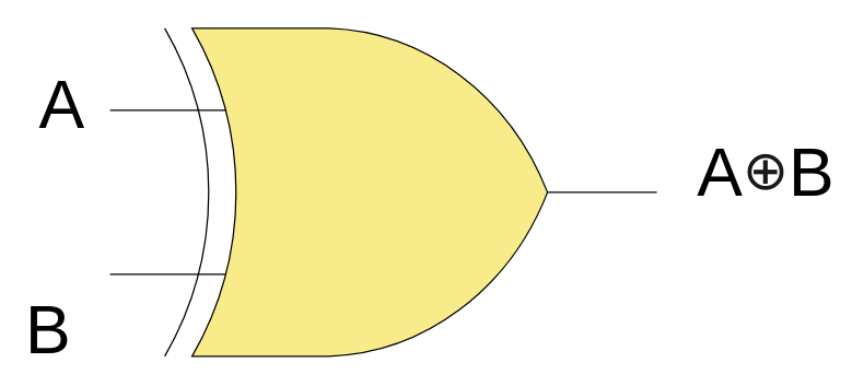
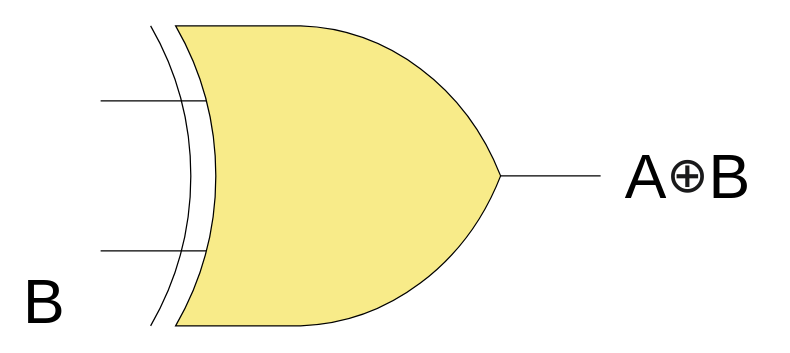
- <mxCell id="2" value="&lt;font style=&quot;font-size: 50px&quot;&gt;A&lt;/font&gt;" style="text;html=1;strokeColor=none;fillColor=none;align=center;verticalAlign=middle;whiteSpace=wrap;rounded=0;" vertex="1" parent="1"><mxGeometry x="30" y="60" width="30" height="30" as="geometry" /></mxCell>
- <mxCell id="4" value="&lt;font&gt;&lt;span style=&quot;font-size: 50px&quot;&gt;A&lt;/span&gt;&lt;span style=&quot;color: rgb(26 , 26 , 27) ; font-family: &amp;#34;noto sans&amp;#34; , &amp;#34;arial&amp;#34; , sans-serif ; background-color: rgb(255 , 255 , 255)&quot;&gt;&lt;sup&gt;&lt;font style=&quot;font-size: 40px&quot;&gt;⊕&lt;/font&gt;&lt;/sup&gt;&lt;/span&gt;&lt;span style=&quot;font-size: 50px&quot;&gt;B&lt;/span&gt;&lt;/font&gt;" style="text;html=1;strokeColor=none;fillColor=none;align=center;verticalAlign=middle;whiteSpace=wrap;rounded=0;" vertex="1" parent="1"><mxGeometry x="500" y="110" width="120" height="30" as="geometry" /></mxCell>
+ <mxCell id="4" value="&lt;font&gt;&lt;span style=&quot;font-size: 50px&quot;&gt;A&lt;/span&gt;&lt;span style=&quot;color: rgb(26 , 26 , 27) ; font-family: &amp;#34;noto sans&amp;#34; , &amp;#34;arial&amp;#34; , sans-serif ; background-color: rgb(255 , 255 , 255)&quot;&gt;&lt;sup&gt;&lt;font style=&quot;font-size: 40px&quot;&gt;⊕&lt;/font&gt;&lt;/sup&gt;&lt;/span&gt;&lt;span style=&quot;font-size: 50px&quot;&gt;B&lt;/span&gt;&lt;/font&gt;" style="text;html=1;strokeColor=none;fillColor=none;align=center;verticalAlign=middle;whiteSpace=wrap;rounded=0;" vertex="1" parent="1"><mxGeometry x="490" y="125" width="120" height="30" as="geometry" /></mxCell>
